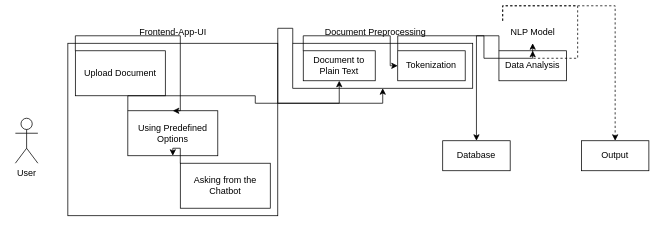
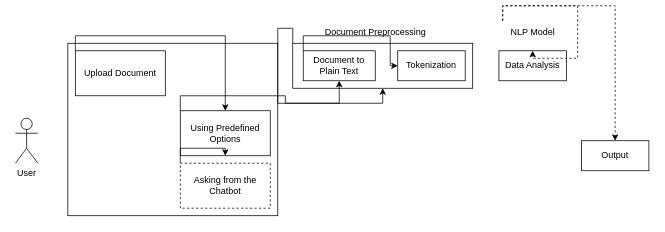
- <mxCell id="4" value="Frontend-App-UI" style="text;html=1;align=center;verticalAlign=middle;resizable=0;points=[];autosize=1;strokeColor=none;fillColor=none;" vertex="1" parent="1"><mxGeometry x="175" y="20" width="110" height="30" as="geometry" /></mxCell>
- <mxCell id="21" style="edgeStyle=orthogonalEdgeStyle;rounded=0;orthogonalLoop=1;jettySize=auto;html=1;exitX=0.5;exitDx=0;exitDy=0;exitDx=0;exitDy=0;exitX=0;exitY=0;exitDx=0;exitDy=0;" edge="1" source="11" target="12" parent="1"><mxGeometry relative="1" as="geometry" /></mxCell>
- <mxCell id="23" style="edgeStyle=orthogonalEdgeStyle;rounded=0;orthogonalLoop=1;jettySize=auto;html=1;exitX=0.5;exitDx=0;exitDy=0;exitDx=0;exitDy=0;exitX=0;exitY=0;exitDx=0;exitDy=0;" edge="1" source="13" target="14" parent="1"><mxGeometry relative="1" as="geometry" /></mxCell>
- <mxCell id="6" value="Using Predefined Options" style="rounded=0;whiteSpace=wrap;html=1;" vertex="1" parent="1"><mxGeometry x="170" y="140" width="120" height="60" as="geometry" /></mxCell>
+ <mxCell id="6" value="Using Predefined Options" style="rounded=0;whiteSpace=wrap;html=1;" vertex="1" parent="1"><mxGeometry x="240" y="140" width="120" height="60" as="geometry" /></mxCell>
- <mxCell id="14" value="Database" style="rounded=0;whiteSpace=wrap;html=1;" vertex="1" parent="1"><mxGeometry x="590" y="180" width="90" height="40" as="geometry" /></mxCell>
- <mxCell id="7" value="Asking from the Chatbot" style="rounded=0;whiteSpace=wrap;html=1;" vertex="1" parent="1"><mxGeometry x="240" y="210" width="120" height="60" as="geometry" /></mxCell>
+ <mxCell id="7" value="Asking from the Chatbot" style="rounded=0;whiteSpace=wrap;html=1;dashed=1;" vertex="1" parent="1"><mxGeometry x="240" y="210" width="120" height="60" as="geometry" /></mxCell>
